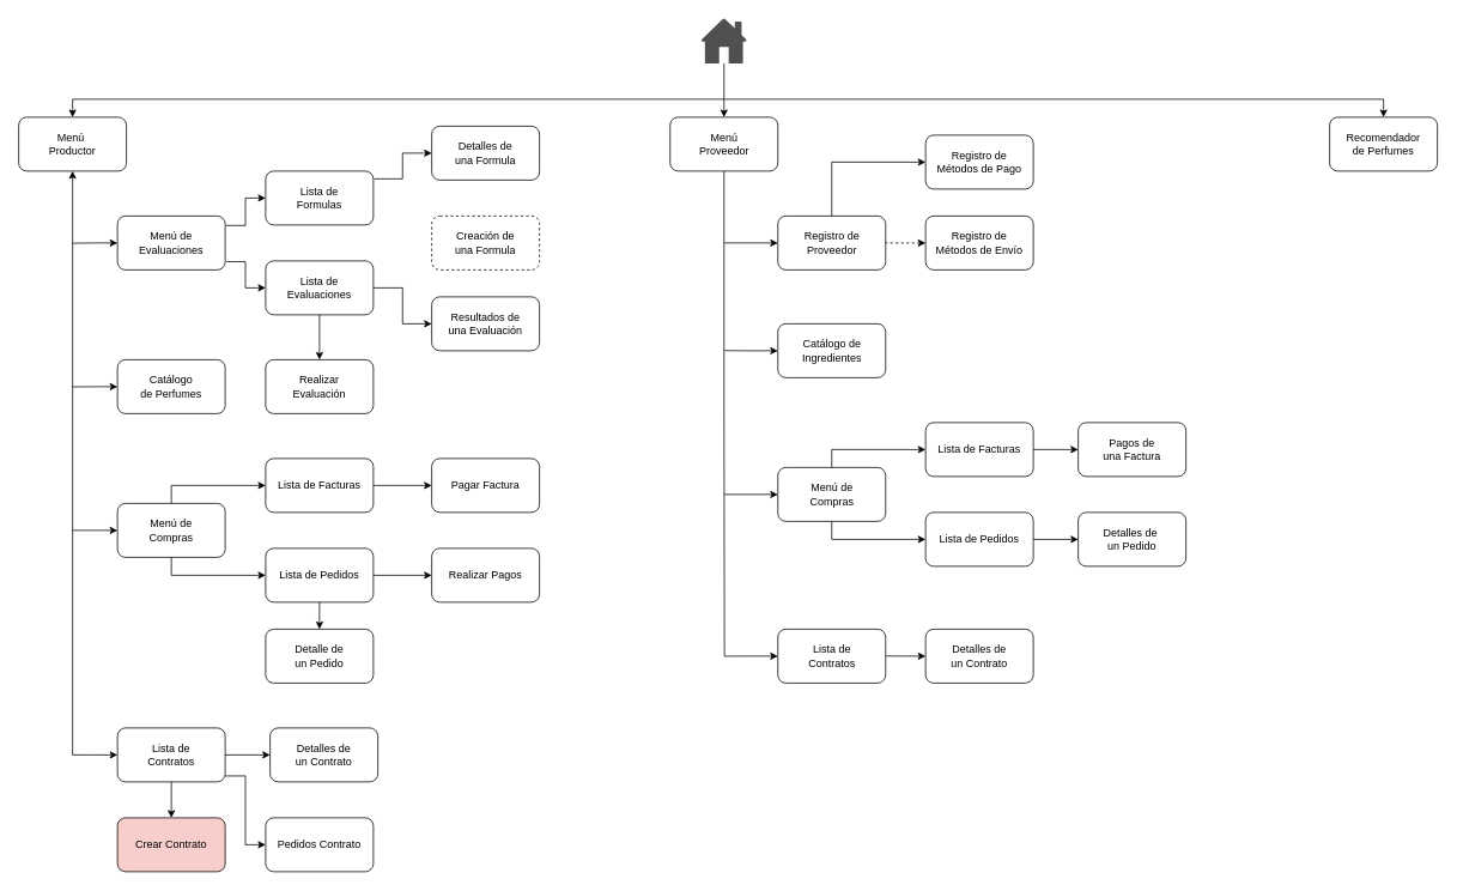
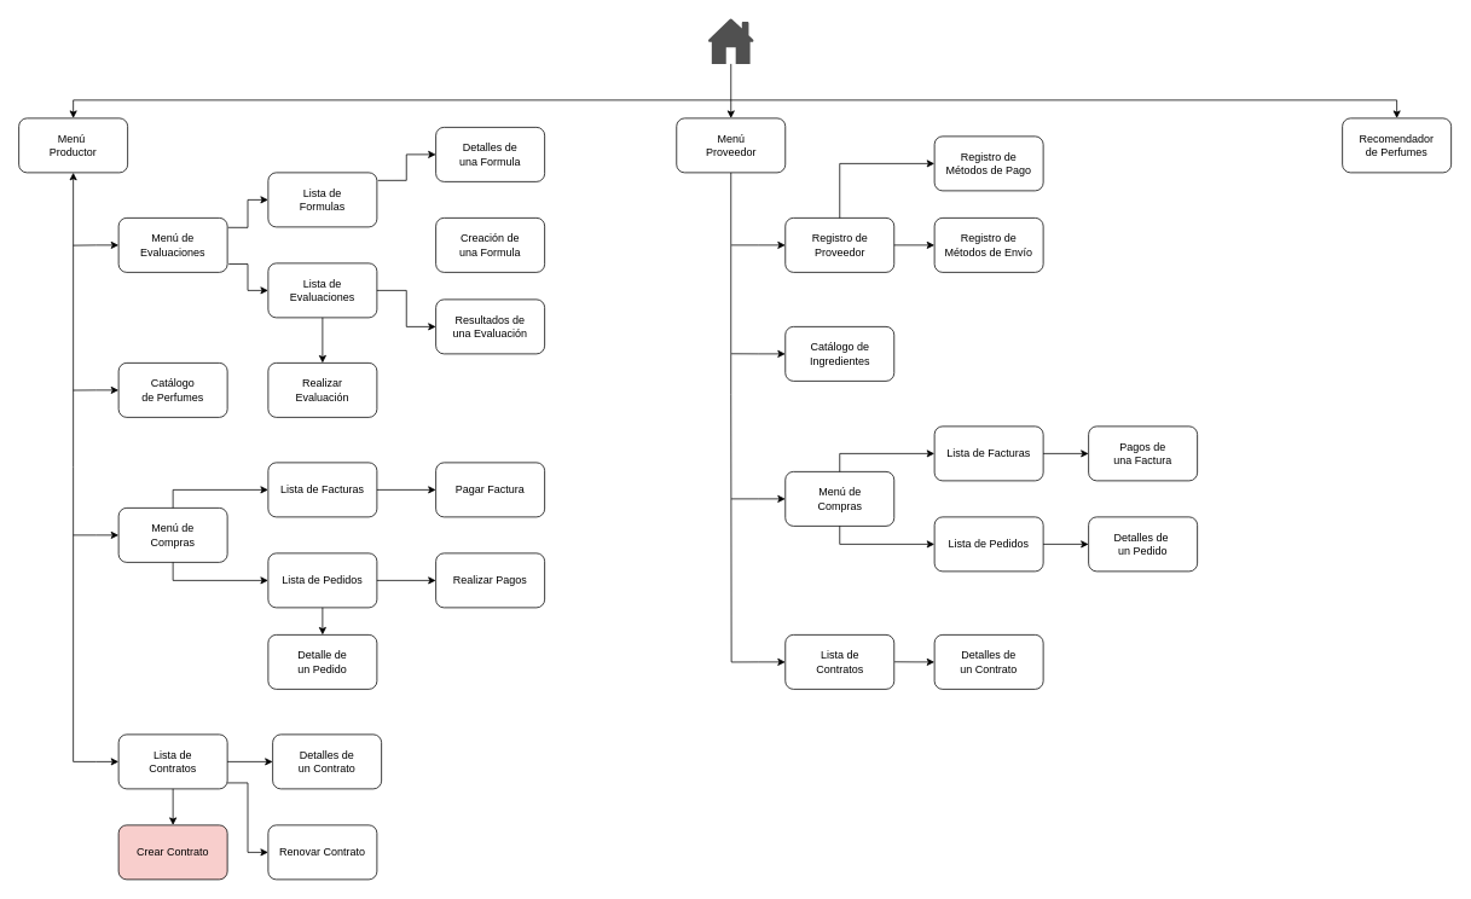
- <mxCell id="39" value="Creación de&lt;br&gt;una Formula" style="rounded=1;whiteSpace=wrap;html=1;dashed=1;" vertex="1" parent="1"><mxGeometry x="480" y="240" width="120" height="60" as="geometry" /></mxCell>
+ <mxCell id="39" value="Creación de&lt;br&gt;una Formula" style="rounded=1;whiteSpace=wrap;html=1;" vertex="1" parent="1"><mxGeometry x="480" y="240" width="120" height="60" as="geometry" /></mxCell>
- <mxCell id="17" style="edgeStyle=orthogonalEdgeStyle;rounded=0;orthogonalLoop=1;jettySize=auto;html=1;exitX=0;exitY=0.5;exitDx=0;exitDy=0;entryX=1;entryY=0.5;entryDx=0;entryDy=0;startArrow=classic;startFill=1;endArrow=none;endFill=0;dashed=1;" edge="1" parent="1" source="18" target="12"><mxGeometry relative="1" as="geometry" /></mxCell>
+ <mxCell id="17" style="edgeStyle=orthogonalEdgeStyle;rounded=0;orthogonalLoop=1;jettySize=auto;html=1;exitX=0;exitY=0.5;exitDx=0;exitDy=0;entryX=1;entryY=0.5;entryDx=0;entryDy=0;startArrow=classic;startFill=1;endArrow=none;endFill=0;" edge="1" parent="1" source="18" target="12"><mxGeometry relative="1" as="geometry" /></mxCell>
- <mxCell id="65" value="Pedidos Contrato" style="rounded=1;whiteSpace=wrap;html=1;" vertex="1" parent="1"><mxGeometry x="295" y="910" width="120" height="60" as="geometry" /></mxCell>
+ <mxCell id="65" value="Renovar Contrato" style="rounded=1;whiteSpace=wrap;html=1;" vertex="1" parent="1"><mxGeometry x="295" y="910" width="120" height="60" as="geometry" /></mxCell>
